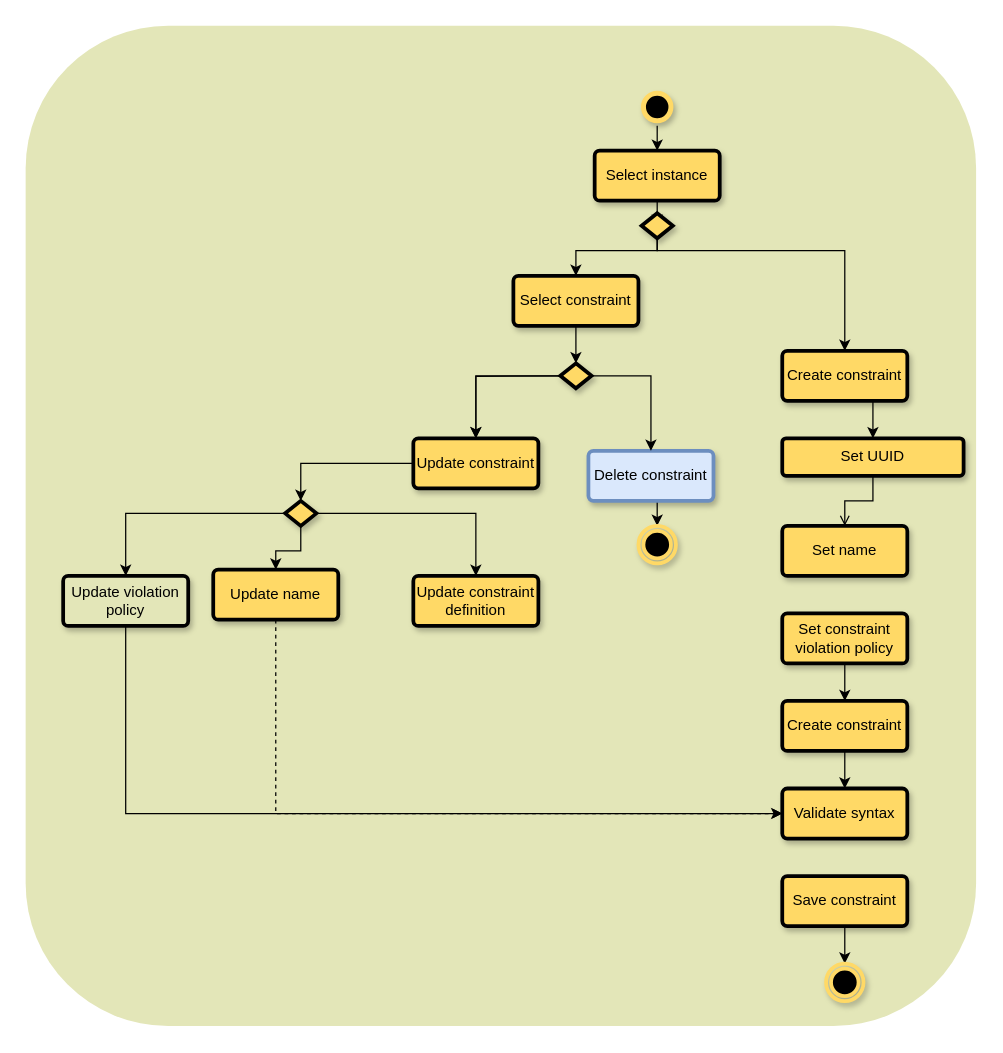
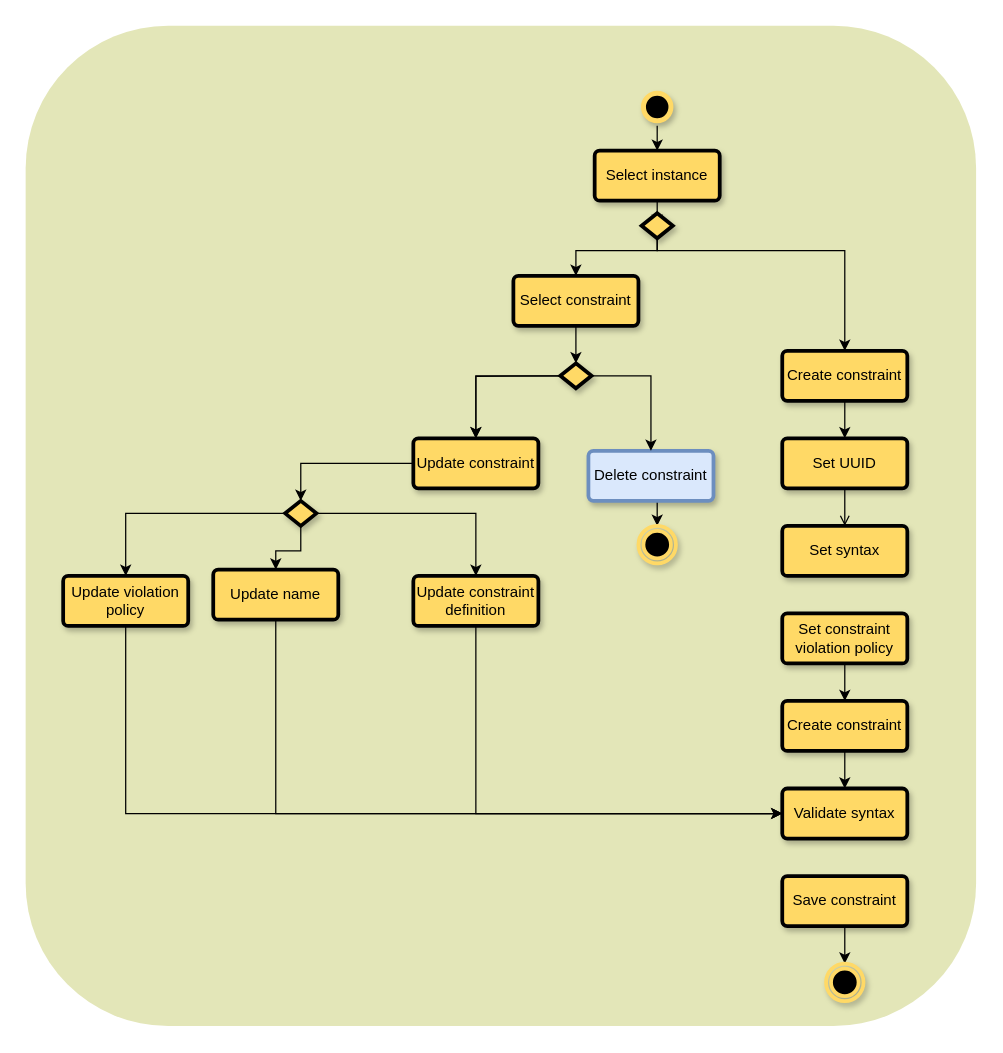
- <mxCell id="14" value="Set UUID" style="rounded=1;arcSize=10;whiteSpace=wrap;html=1;align=center;strokeColor=#000000;strokeWidth=3;fillColor=#FFD966;perimeterSpacing=0;shadow=1;" parent="1" vertex="1"><mxGeometry x="625" y="350" width="145" height="30" as="geometry" /></mxCell>
+ <mxCell id="14" value="Set UUID" style="rounded=1;arcSize=10;whiteSpace=wrap;html=1;align=center;strokeColor=#000000;strokeWidth=3;fillColor=#FFD966;perimeterSpacing=0;shadow=1;" parent="1" vertex="1"><mxGeometry x="625" y="350" width="100" height="40" as="geometry" /></mxCell>
- <mxCell id="15" value="Set name" style="rounded=1;arcSize=10;whiteSpace=wrap;html=1;align=center;strokeColor=#000000;strokeWidth=3;fillColor=#FFD966;perimeterSpacing=0;shadow=1;" parent="1" vertex="1"><mxGeometry x="625" y="420" width="100" height="40" as="geometry" /></mxCell>
+ <mxCell id="15" value="Set syntax" style="rounded=1;arcSize=10;whiteSpace=wrap;html=1;align=center;strokeColor=#000000;strokeWidth=3;fillColor=#FFD966;perimeterSpacing=0;shadow=1;" parent="1" vertex="1"><mxGeometry x="625" y="420" width="100" height="40" as="geometry" /></mxCell>
- <mxCell id="28" value="Update violation policy" style="rounded=1;arcSize=10;whiteSpace=wrap;html=1;align=center;strokeColor=#000000;strokeWidth=3;fillColor=#e3e6b8;perimeterSpacing=0;shadow=1;" parent="1" vertex="1"><mxGeometry x="50" y="460" width="100" height="40" as="geometry" /></mxCell>
+ <mxCell id="28" value="Update violation policy" style="rounded=1;arcSize=10;whiteSpace=wrap;html=1;align=center;strokeColor=#000000;strokeWidth=3;fillColor=#FFD966;perimeterSpacing=0;shadow=1;" parent="1" vertex="1"><mxGeometry x="50" y="460" width="100" height="40" as="geometry" /></mxCell>
- <mxCell id="25" style="edgeStyle=orthogonalEdgeStyle;rounded=0;orthogonalLoop=1;jettySize=auto;html=1;exitX=0.5;exitY=1;exitDx=0;exitDy=0;entryX=0;entryY=0.5;entryDx=0;entryDy=0;dashed=1;" parent="1" source="26" target="20" edge="1"><mxGeometry relative="1" as="geometry"><mxPoint x="240" y="650" as="targetPoint" /></mxGeometry></mxCell>
+ <mxCell id="25" style="edgeStyle=orthogonalEdgeStyle;rounded=0;orthogonalLoop=1;jettySize=auto;html=1;exitX=0.5;exitY=1;exitDx=0;exitDy=0;entryX=0;entryY=0.5;entryDx=0;entryDy=0;" parent="1" source="26" target="20" edge="1"><mxGeometry relative="1" as="geometry"><mxPoint x="240" y="650" as="targetPoint" /></mxGeometry></mxCell>
+ <mxCell id="23" style="edgeStyle=orthogonalEdgeStyle;rounded=0;orthogonalLoop=1;jettySize=auto;html=1;exitX=0.5;exitY=1;exitDx=0;exitDy=0;entryX=0;entryY=0.5;entryDx=0;entryDy=0;" parent="1" source="24" target="20" edge="1"><mxGeometry relative="1" as="geometry" /></mxCell>
